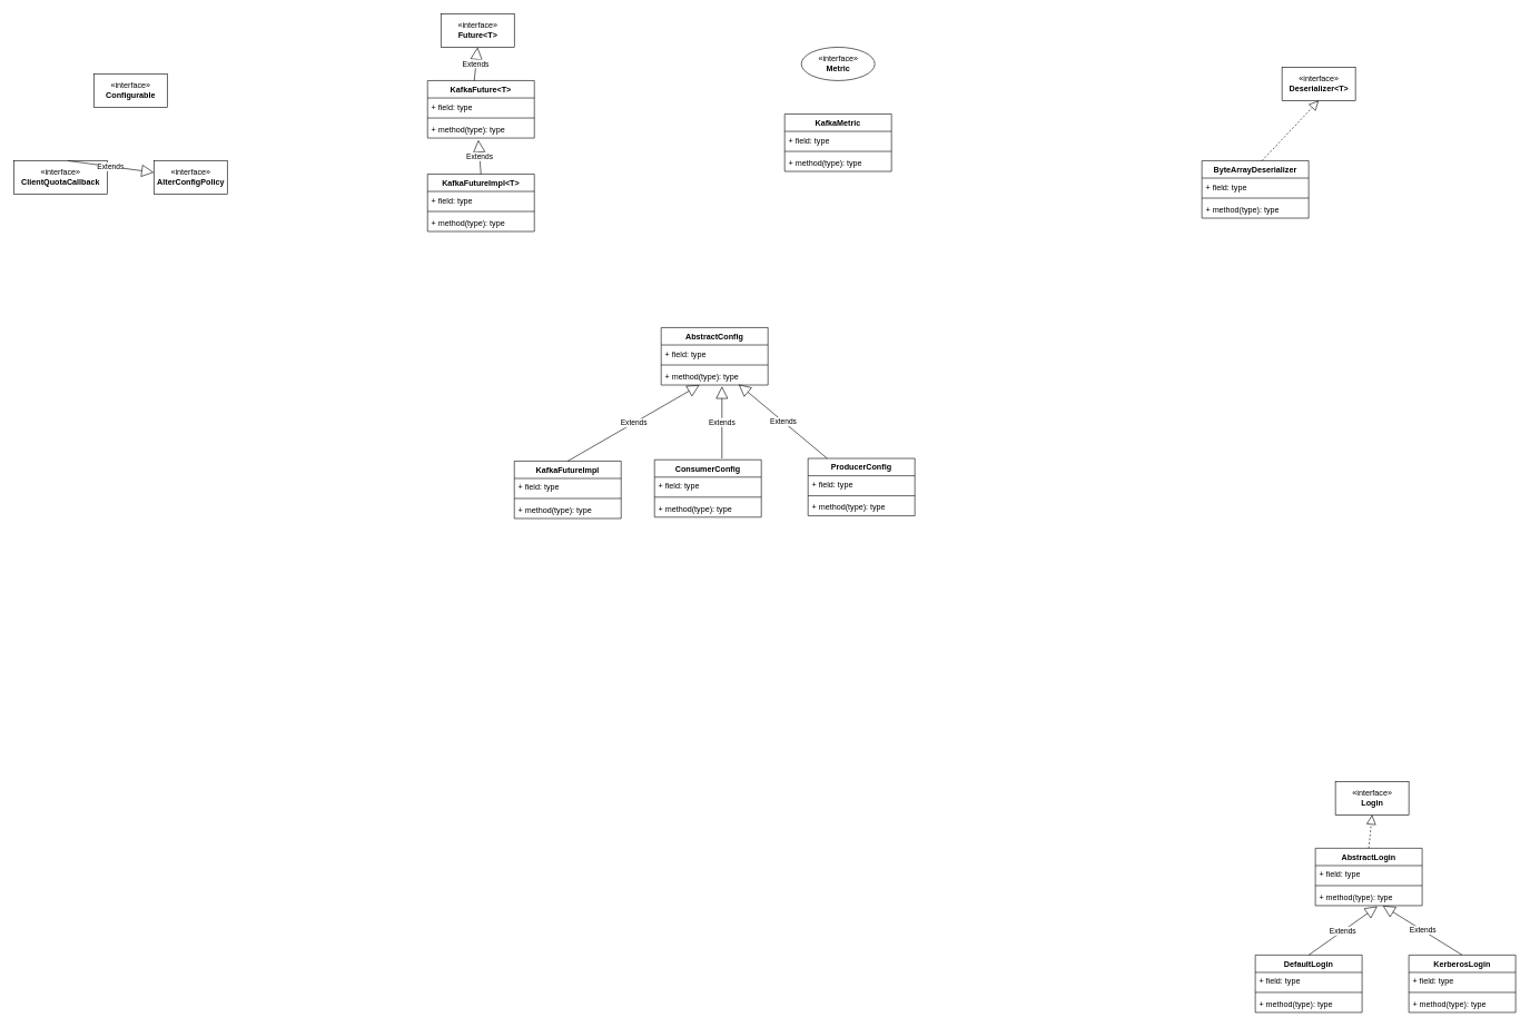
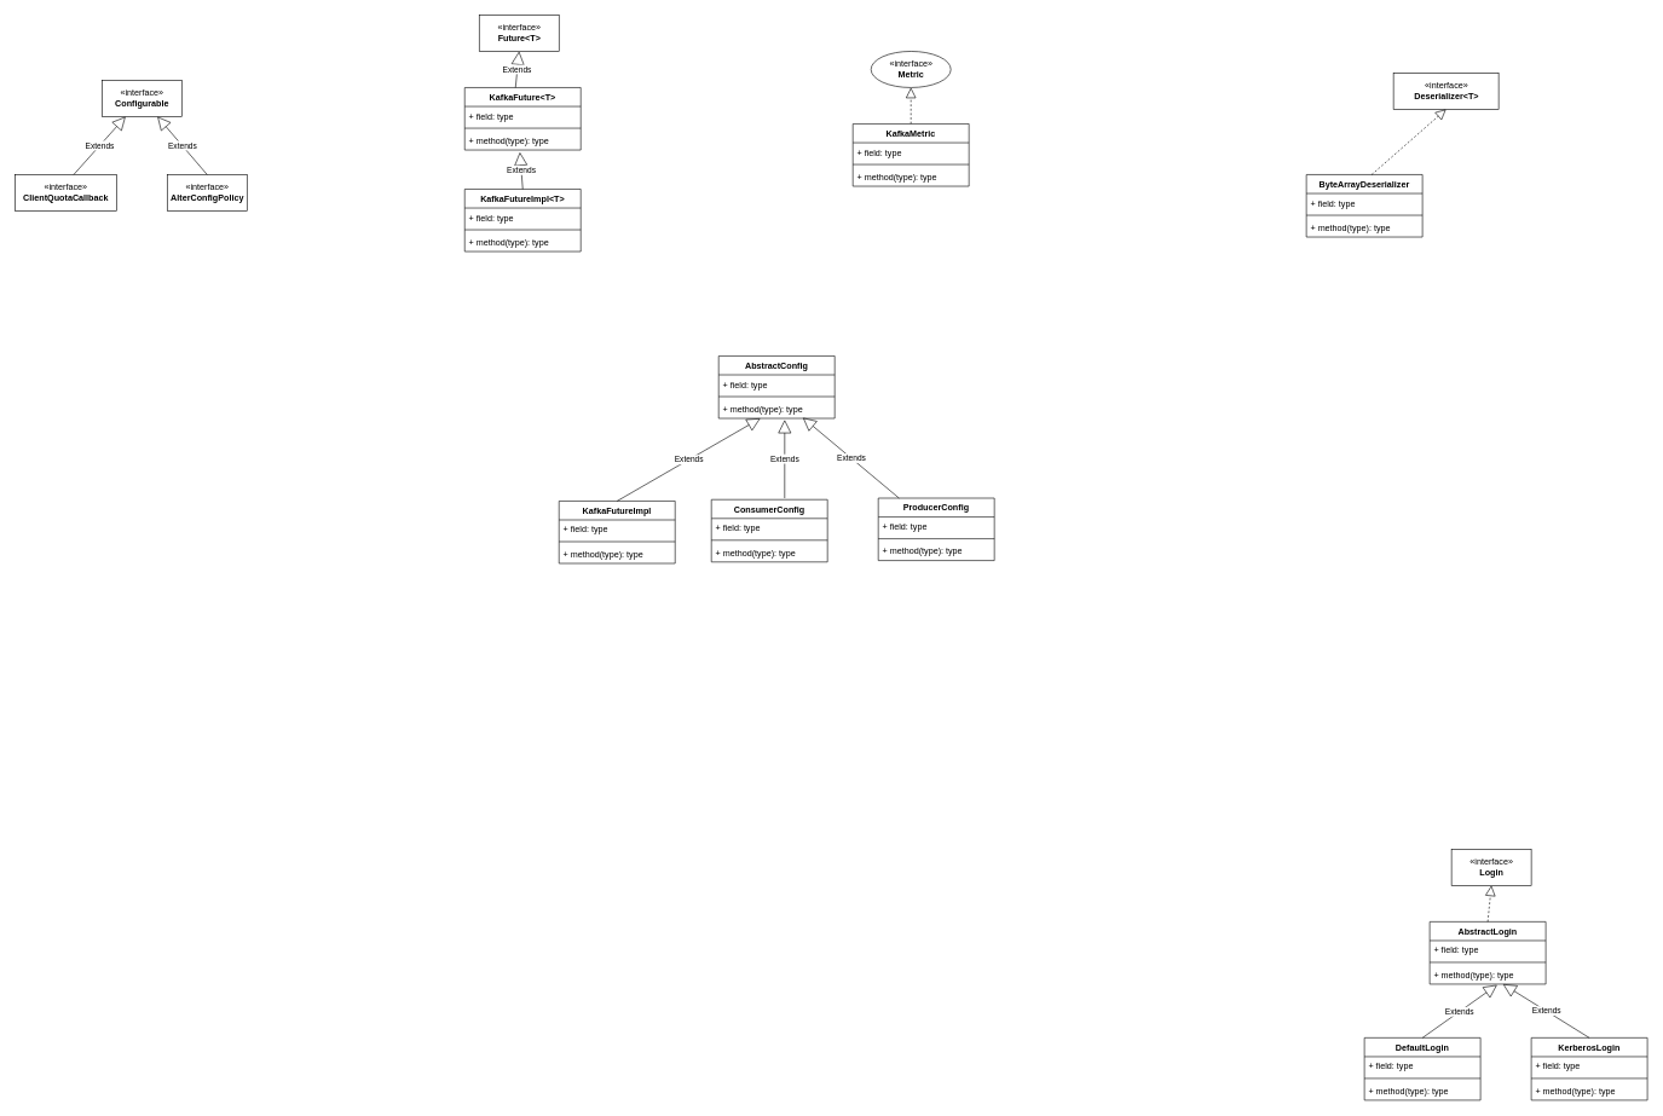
- <mxCell id="24" value="«interface»&lt;br&gt;&lt;b&gt;Deserializer&amp;lt;T&amp;gt;&lt;/b&gt;" style="html=1;" parent="1" vertex="1"><mxGeometry x="1920" y="100" width="110" height="50" as="geometry" /></mxCell>
+ <mxCell id="24" value="«interface»&lt;br&gt;&lt;b&gt;Deserializer&amp;lt;T&amp;gt;&lt;/b&gt;" style="html=1;" parent="1" vertex="1"><mxGeometry x="1920" y="100" width="145" height="50" as="geometry" /></mxCell>
+ <mxCell id="19" value="" style="endArrow=block;dashed=1;endFill=0;endSize=12;html=1;entryX=0.5;entryY=1;entryDx=0;entryDy=0;" parent="1" source="20" target="18" edge="1"><mxGeometry width="160" relative="1" as="geometry"><mxPoint x="1260" y="200" as="sourcePoint" /><mxPoint x="1420" y="200" as="targetPoint" /></mxGeometry></mxCell>
+ <mxCell id="6" value="Extends" style="endArrow=block;endSize=16;endFill=0;html=1;exitX=0.5;exitY=0;exitDx=0;exitDy=0;" parent="1" source="5" target="2" edge="1"><mxGeometry width="160" relative="1" as="geometry"><mxPoint x="280" y="240" as="sourcePoint" /><mxPoint x="440" y="240" as="targetPoint" /></mxGeometry></mxCell>
- <mxCell id="4" value="Extends" style="endArrow=block;endSize=16;endFill=0;html=1;exitX=0.579;exitY=0;exitDx=0;exitDy=0;exitPerimeter=0;" parent="1" source="3" target="5" edge="1"><mxGeometry width="160" relative="1" as="geometry"><mxPoint x="220" y="210" as="sourcePoint" /><mxPoint x="380" y="210" as="targetPoint" /></mxGeometry></mxCell>
+ <mxCell id="4" value="Extends" style="endArrow=block;endSize=16;endFill=0;html=1;exitX=0.579;exitY=0;exitDx=0;exitDy=0;exitPerimeter=0;" parent="1" source="3" target="2" edge="1"><mxGeometry width="160" relative="1" as="geometry"><mxPoint x="220" y="210" as="sourcePoint" /><mxPoint x="380" y="210" as="targetPoint" /></mxGeometry></mxCell>
